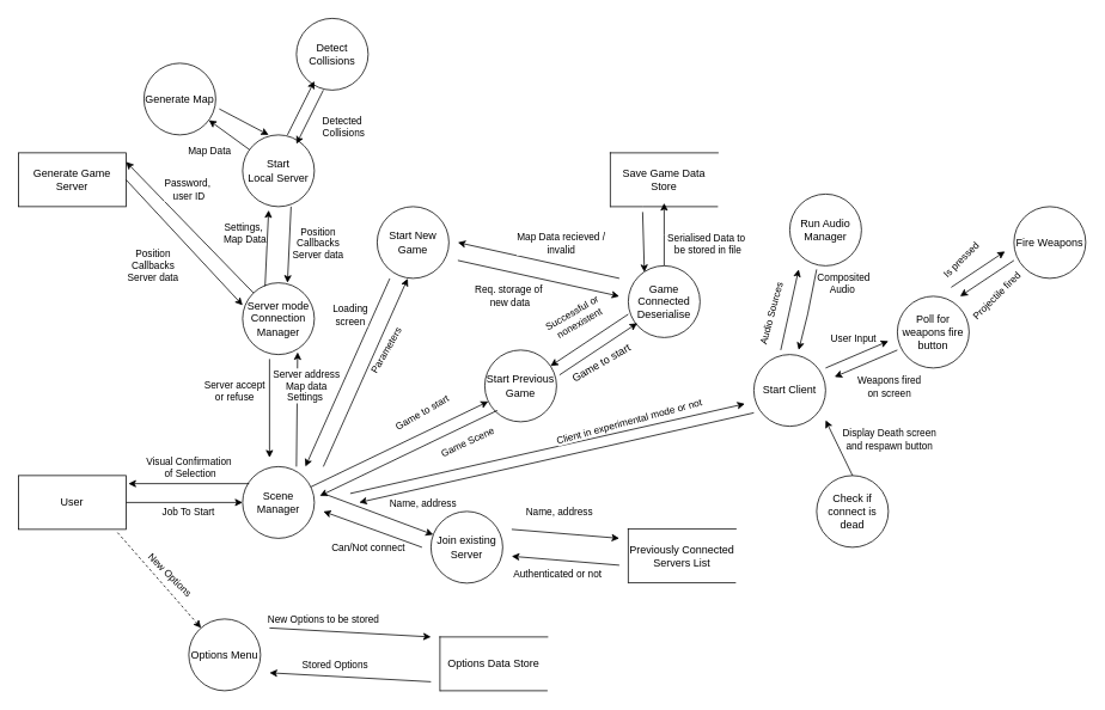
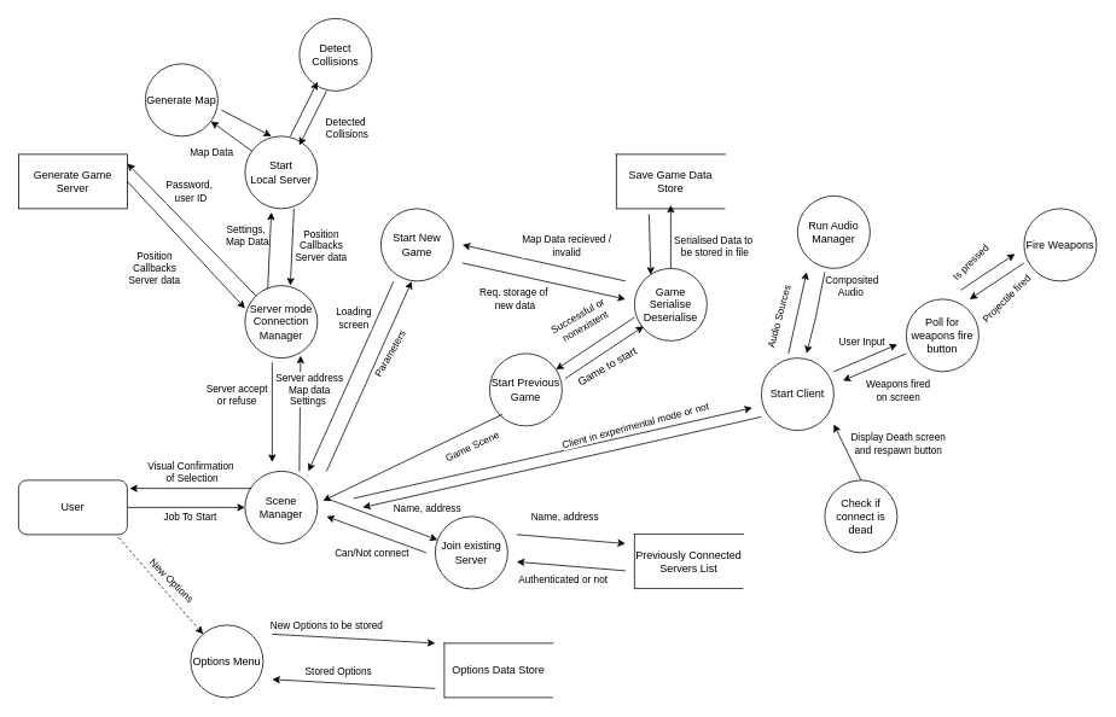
- <mxCell id="26" value="Game Connected Deserialise" style="ellipse;whiteSpace=wrap;html=1;aspect=fixed;glass=0;" vertex="1" parent="1"><mxGeometry x="700" y="296" width="80" height="80" as="geometry" /></mxCell>
+ <mxCell id="26" value="Game Serialise Deserialise" style="ellipse;whiteSpace=wrap;html=1;aspect=fixed;glass=0;" vertex="1" parent="1"><mxGeometry x="700" y="296" width="80" height="80" as="geometry" /></mxCell>
- <mxCell id="48" value="" style="endArrow=classic;html=1;rounded=0;" edge="1" parent="1" source="5" target="28"><mxGeometry width="50" height="50" relative="1" as="geometry"><mxPoint x="390" y="440" as="sourcePoint" /><mxPoint x="440" y="390" as="targetPoint" /></mxGeometry></mxCell>
- <mxCell id="49" value="Game to start" style="edgeLabel;html=1;align=center;verticalAlign=middle;resizable=0;points=[];rotation=-30;" vertex="1" connectable="0" parent="48"><mxGeometry x="0.657" y="-1" relative="1" as="geometry"><mxPoint x="-41" y="-5" as="offset" /></mxGeometry></mxCell>
- <mxCell id="4" value="User" style="rounded=0;whiteSpace=wrap;html=1;" vertex="1" parent="1"><mxGeometry x="20" y="530" width="120" height="60" as="geometry" /></mxCell>
+ <mxCell id="4" value="User" style="whiteSpace=wrap;html=1;rounded=1;" vertex="1" parent="1"><mxGeometry x="20" y="530" width="120" height="60" as="geometry" /></mxCell>
